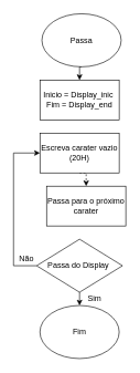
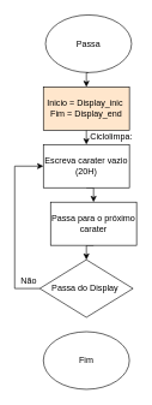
- <mxCell id="5" value="Inicio = Display_inic&amp;nbsp;&lt;br&gt;Fim = Display_end&lt;br&gt;" style="rounded=0;whiteSpace=wrap;html=1;" vertex="1" parent="1"><mxGeometry x="60" y="120" width="120" height="60" as="geometry" /></mxCell>
+ <mxCell id="5" value="Inicio = Display_inic&amp;nbsp;&lt;br&gt;Fim = Display_end&lt;br&gt;" style="rounded=0;whiteSpace=wrap;html=1;fillColor=#ffe6cc;" vertex="1" parent="1"><mxGeometry x="60" y="120" width="120" height="60" as="geometry" /></mxCell>
+ <mxCell id="4" style="edgeStyle=orthogonalEdgeStyle;rounded=0;orthogonalLoop=1;jettySize=auto;html=1;exitX=0.5;exitY=1;exitDx=0;exitDy=0;entryX=0.5;entryY=0;entryDx=0;entryDy=0;" edge="1" parent="1" source="5" target="7"><mxGeometry relative="1" as="geometry" /></mxCell>
+ <mxCell id="16" value="Ciclolimpa:" style="text;html=1;strokeColor=none;fillColor=none;align=center;verticalAlign=middle;whiteSpace=wrap;rounded=0;" vertex="1" parent="1"><mxGeometry x="120" y="180" width="70" height="20" as="geometry" /></mxCell>
- <mxCell id="6" style="edgeStyle=orthogonalEdgeStyle;rounded=0;orthogonalLoop=1;jettySize=auto;html=1;exitX=0.5;exitY=1;exitDx=0;exitDy=0;entryX=0.5;entryY=0;entryDx=0;entryDy=0;dashed=1;" edge="1" parent="1" source="7" target="9"><mxGeometry relative="1" as="geometry" /></mxCell>
+ <mxCell id="6" style="edgeStyle=orthogonalEdgeStyle;rounded=0;orthogonalLoop=1;jettySize=auto;html=1;exitX=0.5;exitY=1;exitDx=0;exitDy=0;entryX=0.5;entryY=0;entryDx=0;entryDy=0;" edge="1" parent="1" source="7" target="9"><mxGeometry relative="1" as="geometry" /></mxCell>
+ <mxCell id="8" style="edgeStyle=orthogonalEdgeStyle;rounded=0;orthogonalLoop=1;jettySize=auto;html=1;exitX=0.5;exitY=1;exitDx=0;exitDy=0;entryX=0.5;entryY=0;entryDx=0;entryDy=0;" edge="1" parent="1" source="9" target="12"><mxGeometry relative="1" as="geometry" /></mxCell>
- <mxCell id="10" style="edgeStyle=orthogonalEdgeStyle;rounded=0;orthogonalLoop=1;jettySize=auto;html=1;exitX=0.5;exitY=1;exitDx=0;exitDy=0;entryX=0.5;entryY=0;entryDx=0;entryDy=0;" edge="1" parent="1" source="12" target="13"><mxGeometry relative="1" as="geometry" /></mxCell>
- <mxCell id="14" value="Sim" style="text;html=1;strokeColor=none;fillColor=none;align=center;verticalAlign=middle;whiteSpace=wrap;rounded=0;" vertex="1" parent="1"><mxGeometry x="123" y="440" width="40" height="20" as="geometry" /></mxCell>
